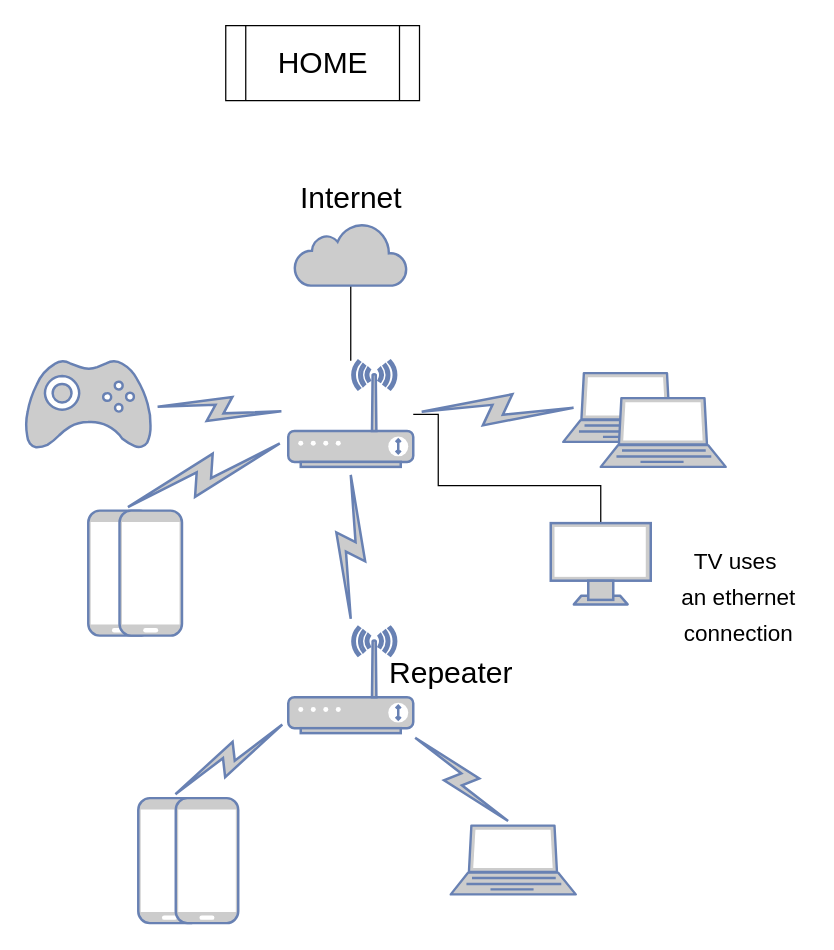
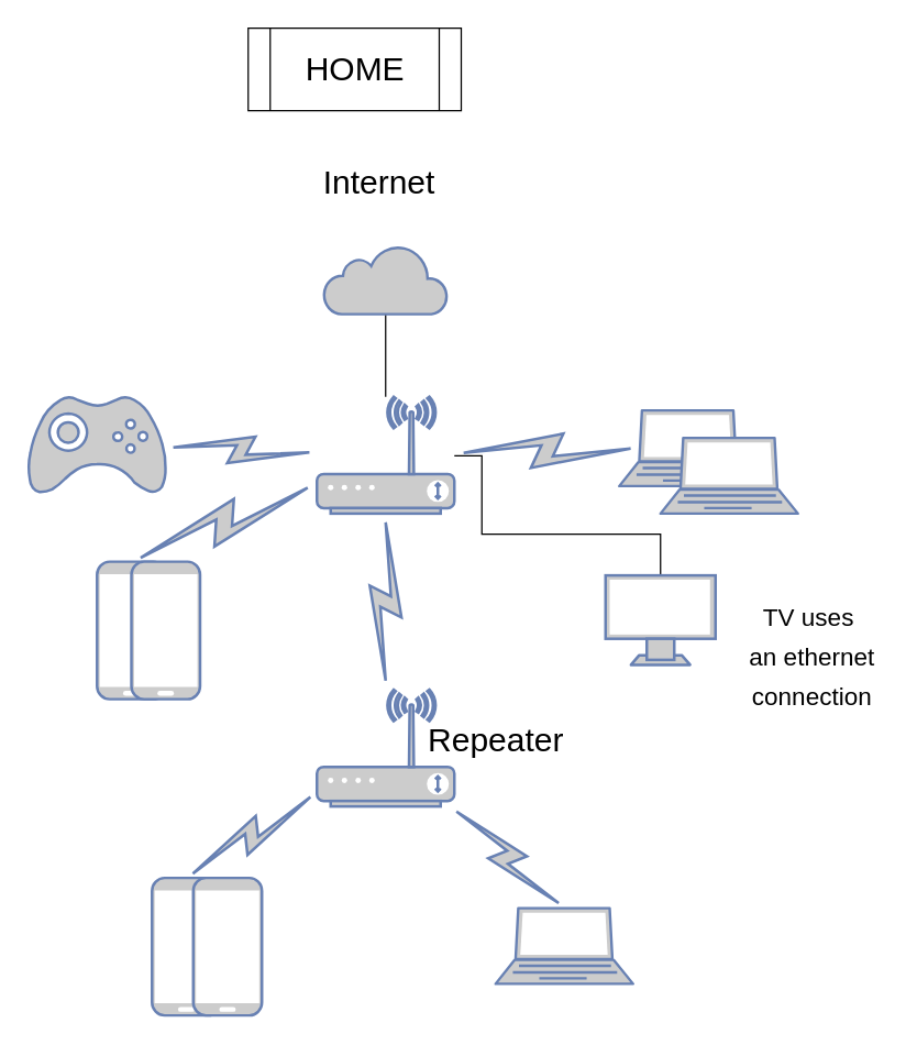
- <mxCell id="4" value="&lt;font style=&quot;font-size: 24px;&quot;&gt;Internet&lt;/font&gt;" style="text;html=1;align=center;verticalAlign=middle;resizable=0;points=[];autosize=1;strokeColor=none;fillColor=none;" vertex="1" parent="1"><mxGeometry x="230" y="138" width="100" height="40" as="geometry" /></mxCell>
+ <mxCell id="4" value="&lt;font style=&quot;font-size: 24px;&quot;&gt;Internet&lt;/font&gt;" style="text;html=1;align=center;verticalAlign=middle;resizable=0;points=[];autosize=1;strokeColor=none;fillColor=none;" vertex="1" parent="1"><mxGeometry x="225" y="113" width="100" height="40" as="geometry" /></mxCell>
